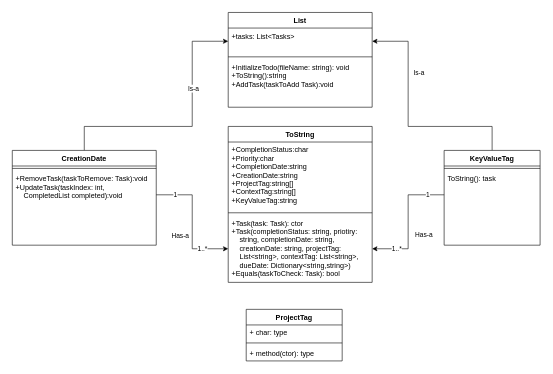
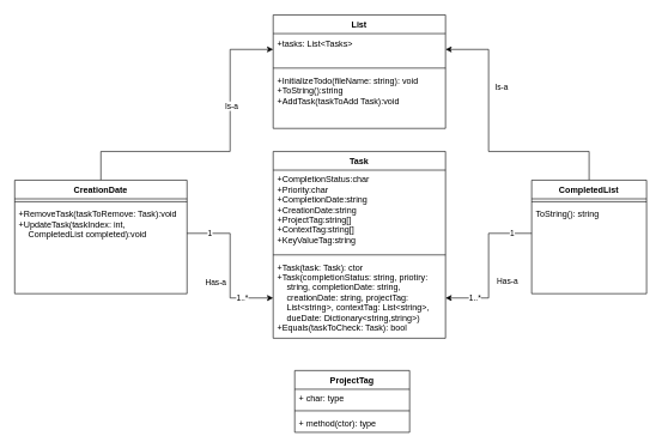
- <mxCell id="24" value="ToString" style="swimlane;fontStyle=1;align=center;verticalAlign=top;childLayout=stackLayout;horizontal=1;startSize=26;horizontalStack=0;resizeParent=1;resizeParentMax=0;resizeLast=0;collapsible=1;marginBottom=0;" parent="1" vertex="1"><mxGeometry x="380" y="210" width="240" height="260" as="geometry" /></mxCell>
+ <mxCell id="24" value="Task" style="swimlane;fontStyle=1;align=center;verticalAlign=top;childLayout=stackLayout;horizontal=1;startSize=26;horizontalStack=0;resizeParent=1;resizeParentMax=0;resizeLast=0;collapsible=1;marginBottom=0;" parent="1" vertex="1"><mxGeometry x="380" y="210" width="240" height="260" as="geometry" /></mxCell>
- <mxCell id="9" value="KeyValueTag" style="swimlane;fontStyle=1;align=center;verticalAlign=top;childLayout=stackLayout;horizontal=1;startSize=26;horizontalStack=0;resizeParent=1;resizeLast=0;collapsible=1;marginBottom=0;rounded=0;shadow=0;strokeWidth=1;" parent="1" vertex="1"><mxGeometry x="740" y="250" width="160" height="158" as="geometry"><mxRectangle x="130" y="380" width="160" height="26" as="alternateBounds" /></mxGeometry></mxCell>
+ <mxCell id="9" value="CompletedList" style="swimlane;fontStyle=1;align=center;verticalAlign=top;childLayout=stackLayout;horizontal=1;startSize=26;horizontalStack=0;resizeParent=1;resizeLast=0;collapsible=1;marginBottom=0;rounded=0;shadow=0;strokeWidth=1;" parent="1" vertex="1"><mxGeometry x="740" y="250" width="160" height="158" as="geometry"><mxRectangle x="130" y="380" width="160" height="26" as="alternateBounds" /></mxGeometry></mxCell>
- <mxCell id="11" value="ToString(): task" style="text;align=left;verticalAlign=top;spacingLeft=4;spacingRight=4;overflow=hidden;rotatable=0;points=[[0,0.5],[1,0.5]];portConstraint=eastwest;" parent="9" vertex="1"><mxGeometry y="34" width="160" height="80" as="geometry" /></mxCell>
+ <mxCell id="11" value="ToString(): string" style="text;align=left;verticalAlign=top;spacingLeft=4;spacingRight=4;overflow=hidden;rotatable=0;points=[[0,0.5],[1,0.5]];portConstraint=eastwest;" parent="9" vertex="1"><mxGeometry y="34" width="160" height="80" as="geometry" /></mxCell>
